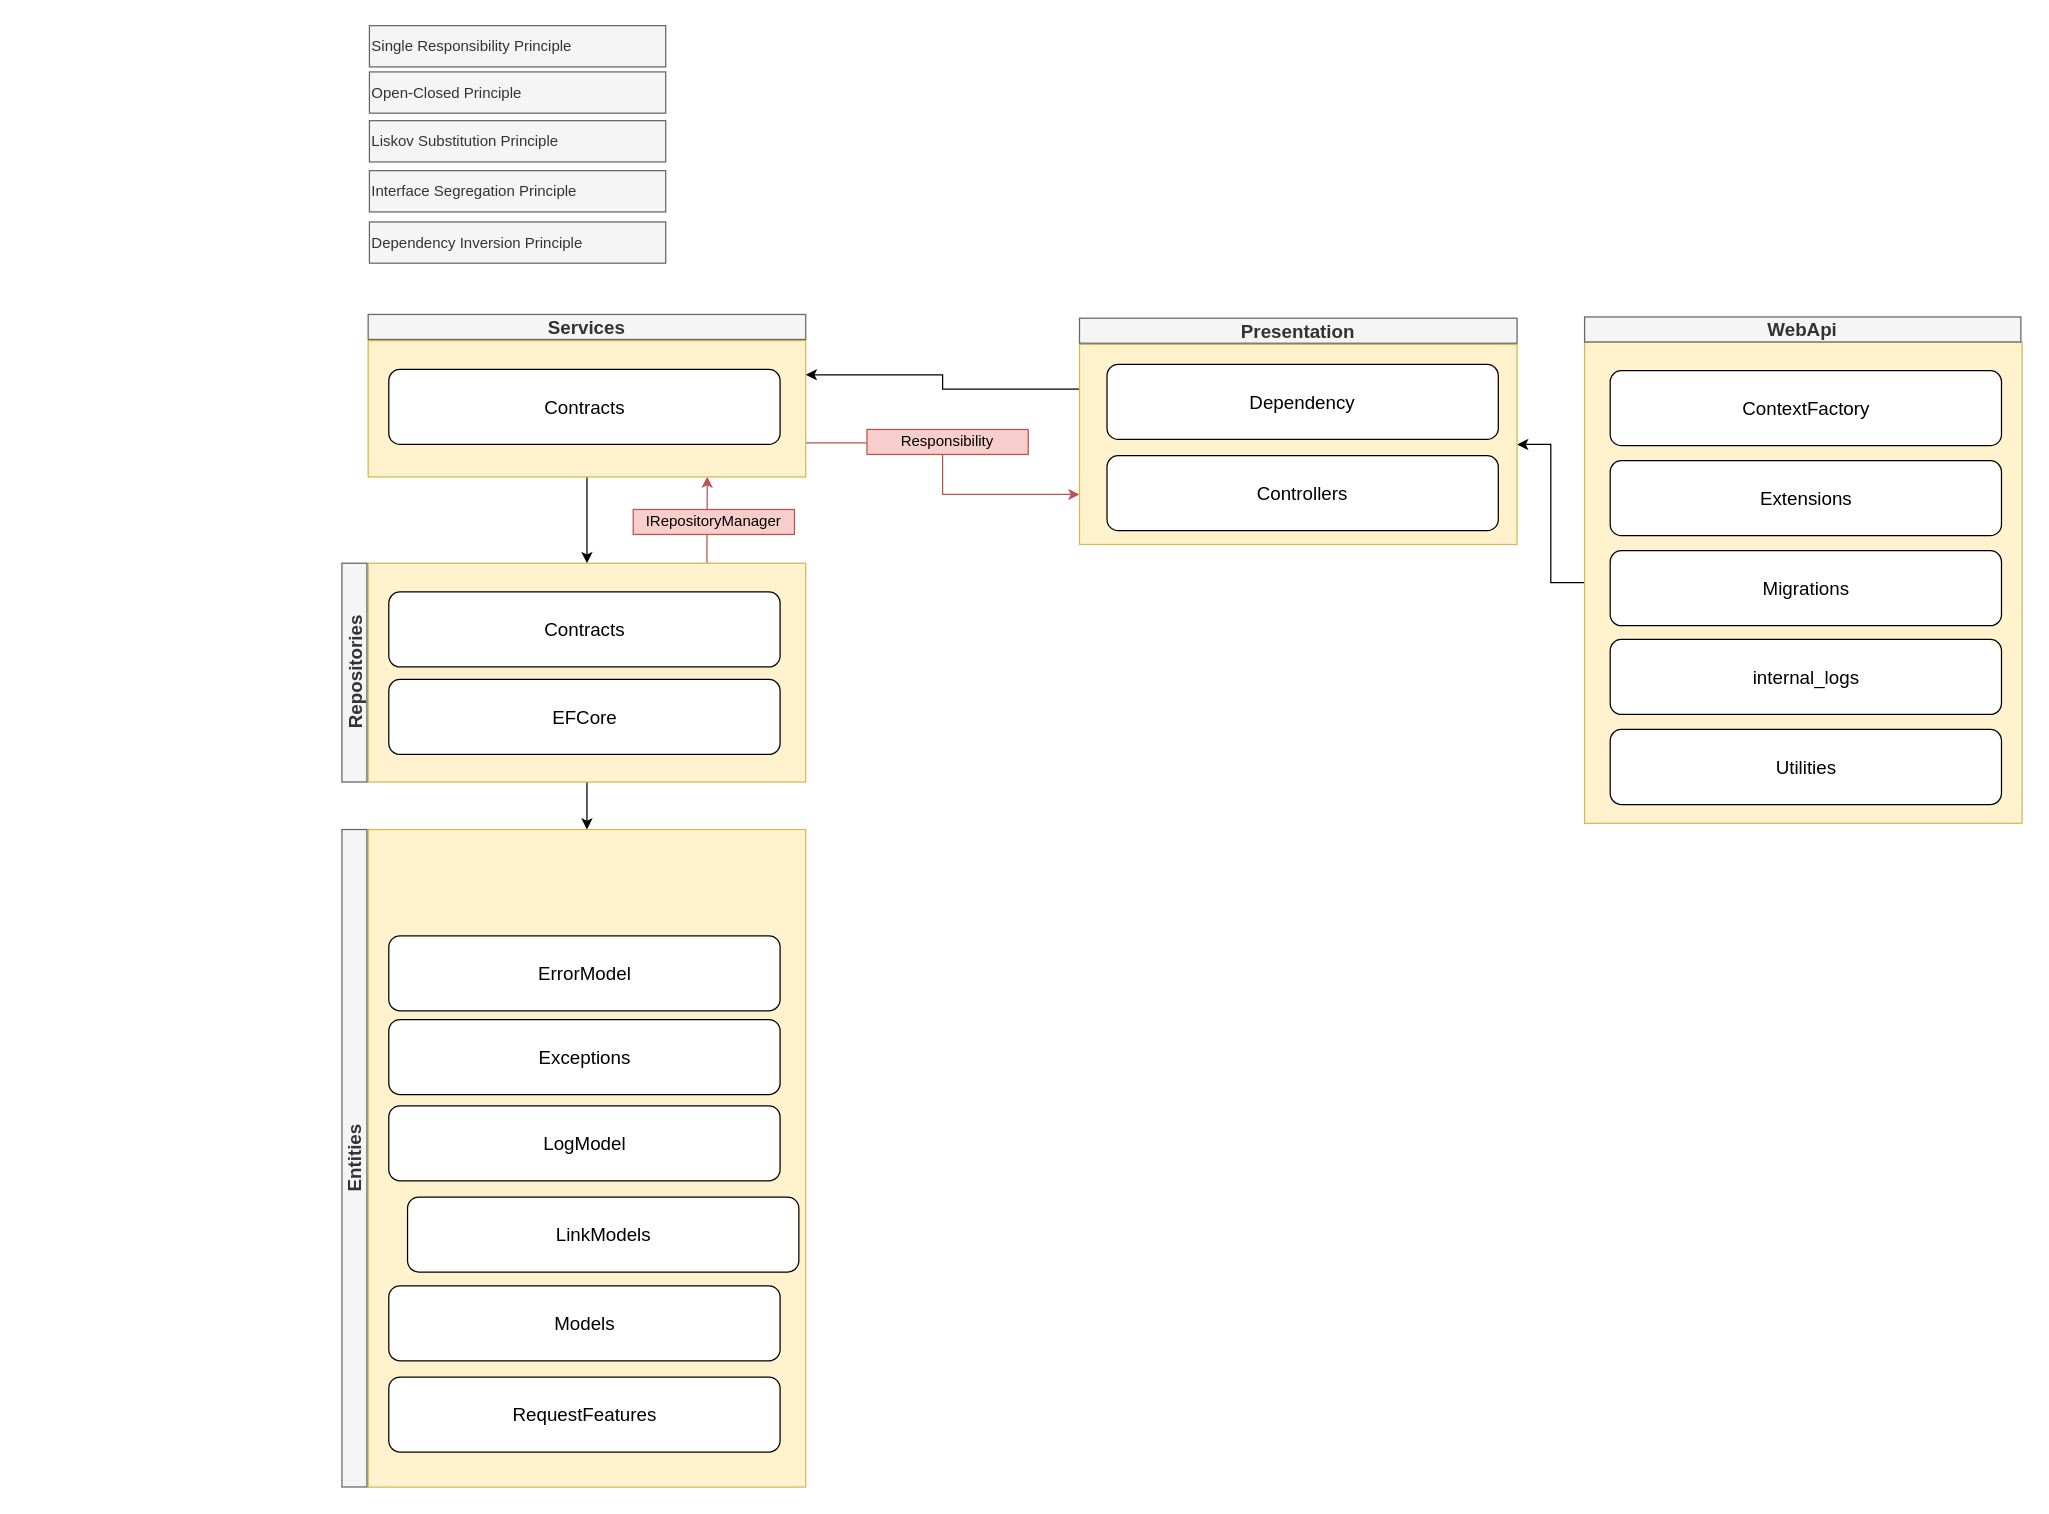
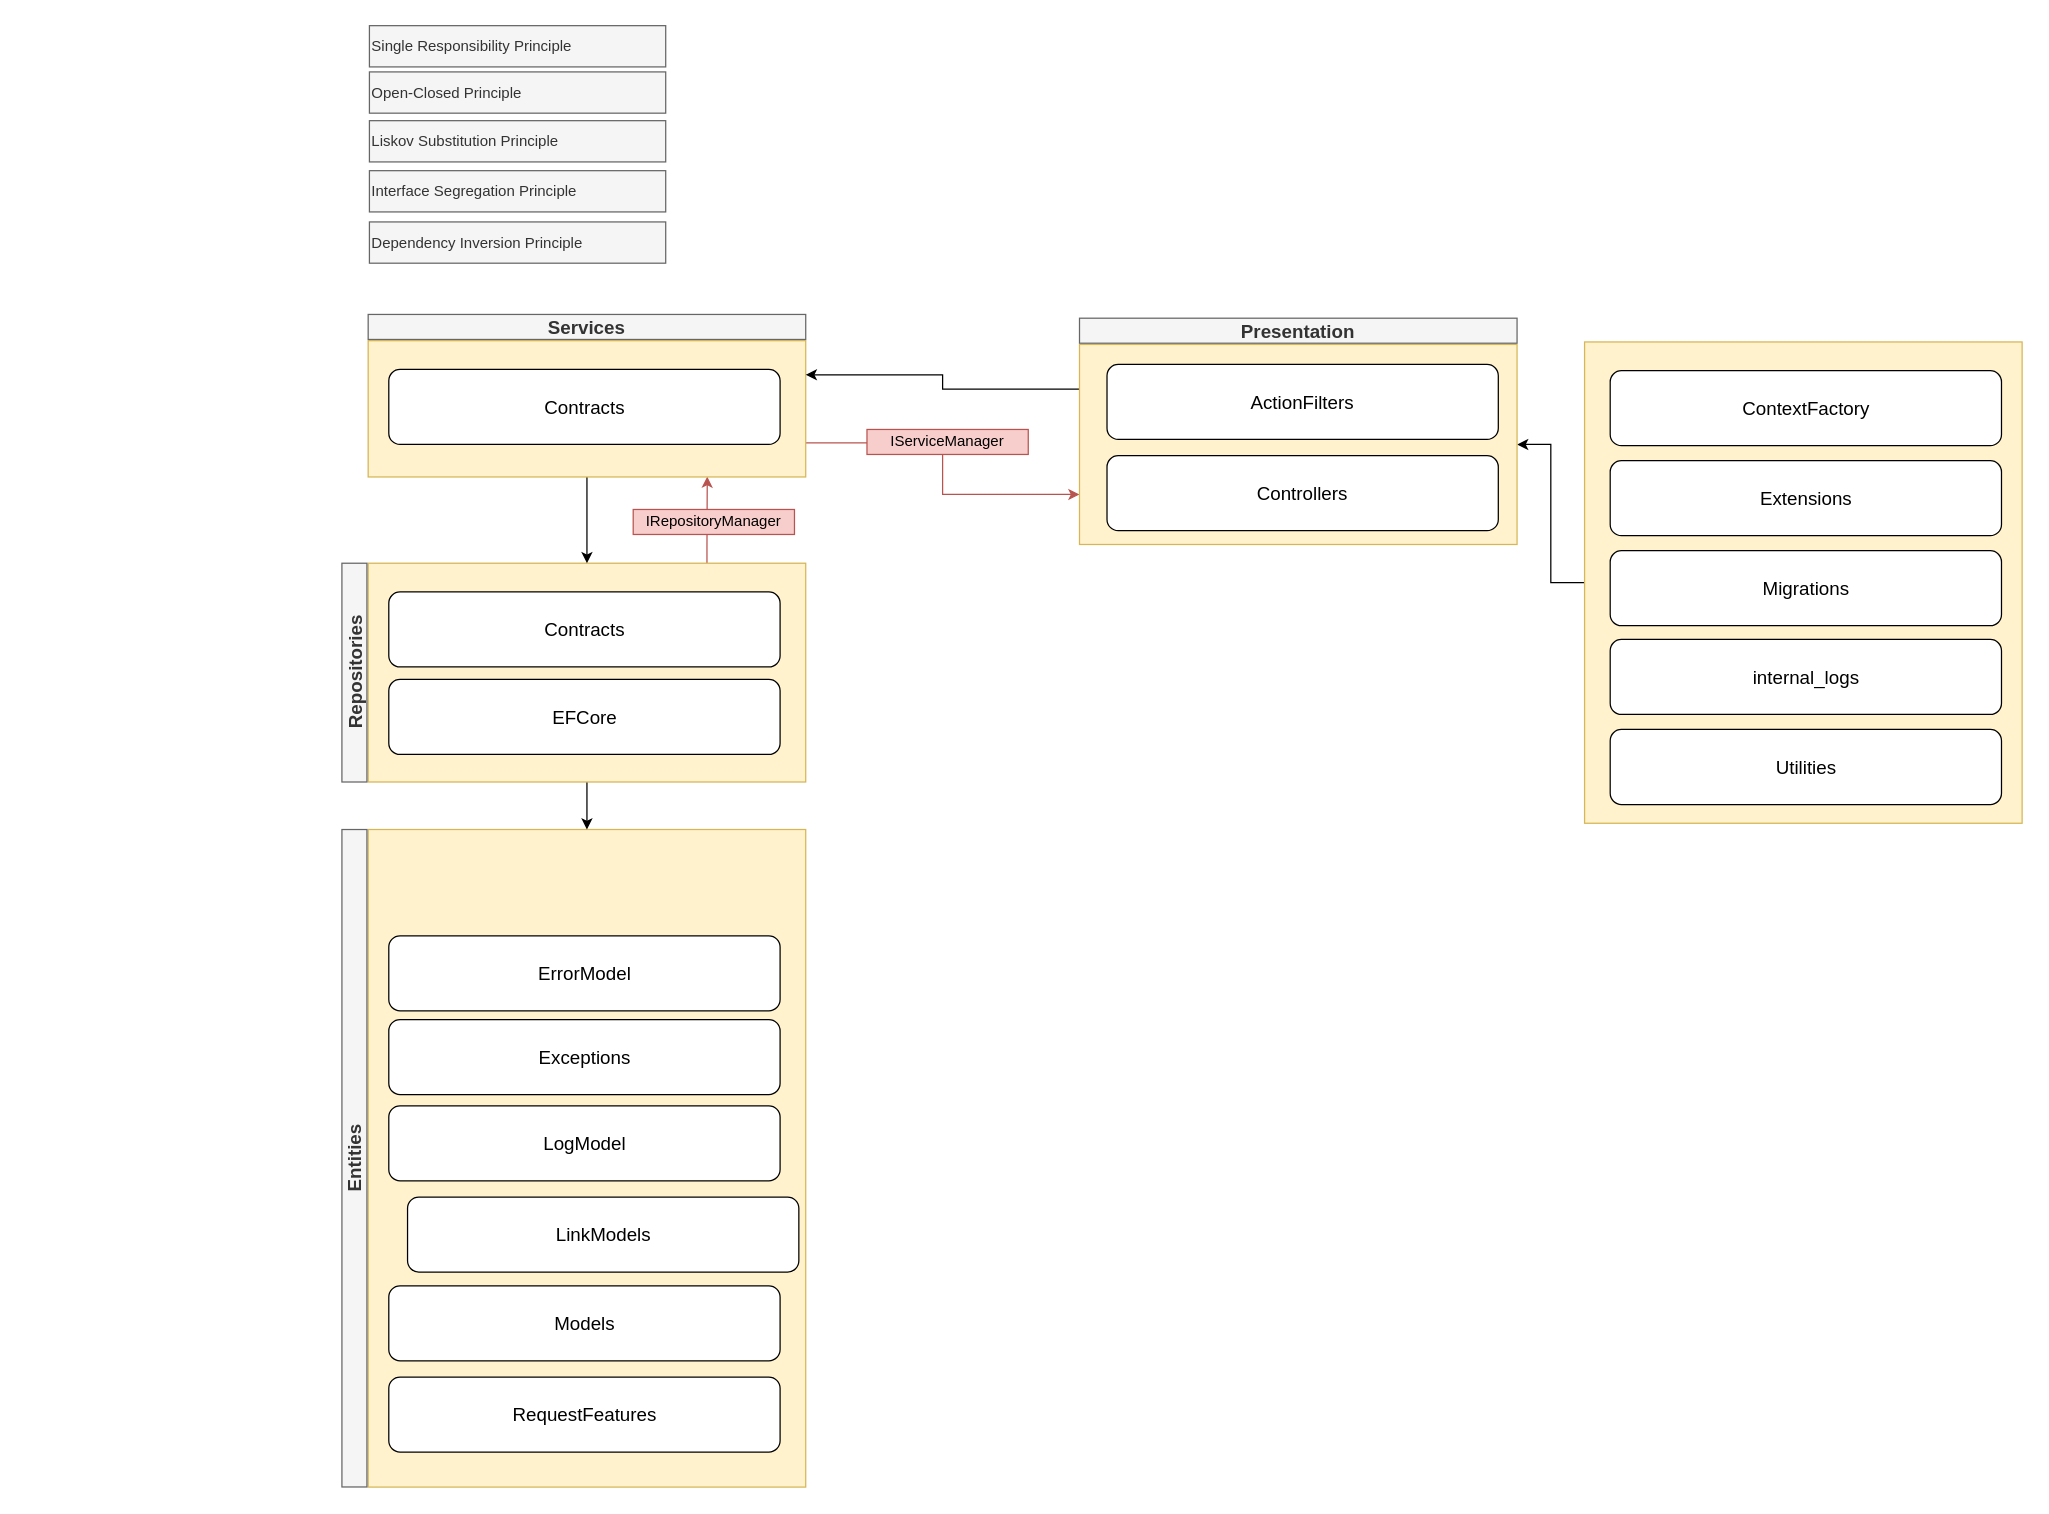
- <mxCell id="7" value="WebApi" style="text;html=1;strokeColor=#666666;fillColor=#f5f5f5;align=center;verticalAlign=middle;whiteSpace=wrap;rounded=0;fontSize=15;fontStyle=1;fontColor=#333333;" parent="1" vertex="1"><mxGeometry x="1267" y="253" width="349" height="20" as="geometry" /></mxCell>
- <mxCell id="38" value="Dependency" style="rounded=1;whiteSpace=wrap;html=1;fontSize=15;" parent="1" vertex="1"><mxGeometry x="885" y="291" width="313" height="60" as="geometry" /></mxCell>
+ <mxCell id="38" value="ActionFilters" style="rounded=1;whiteSpace=wrap;html=1;fontSize=15;" parent="1" vertex="1"><mxGeometry x="885" y="291" width="313" height="60" as="geometry" /></mxCell>
- <mxCell id="26" value="Responsibility" style="text;html=1;strokeColor=#b85450;fillColor=#f8cecc;align=center;verticalAlign=middle;whiteSpace=wrap;rounded=0;" parent="1" vertex="1"><mxGeometry x="693" y="343" width="129" height="20" as="geometry" /></mxCell>
+ <mxCell id="26" value="IServiceManager" style="text;html=1;strokeColor=#b85450;fillColor=#f8cecc;align=center;verticalAlign=middle;whiteSpace=wrap;rounded=0;" parent="1" vertex="1"><mxGeometry x="693" y="343" width="129" height="20" as="geometry" /></mxCell>
